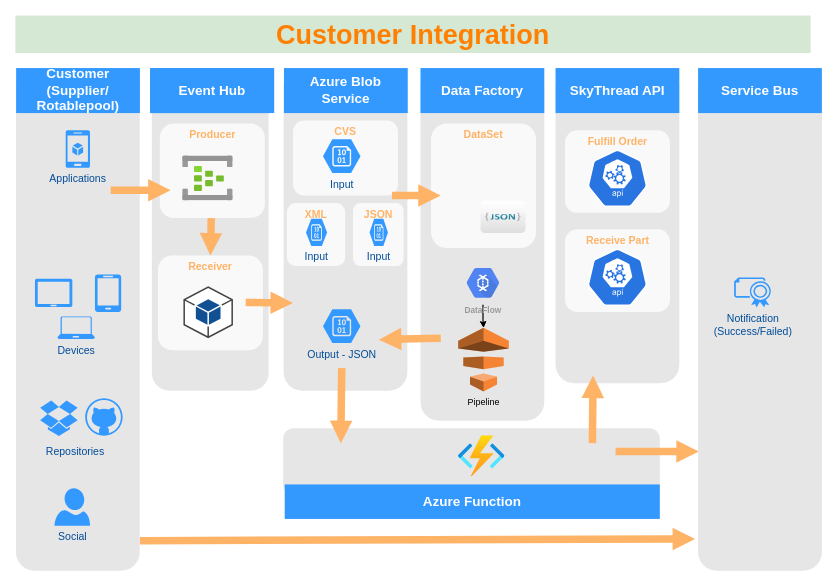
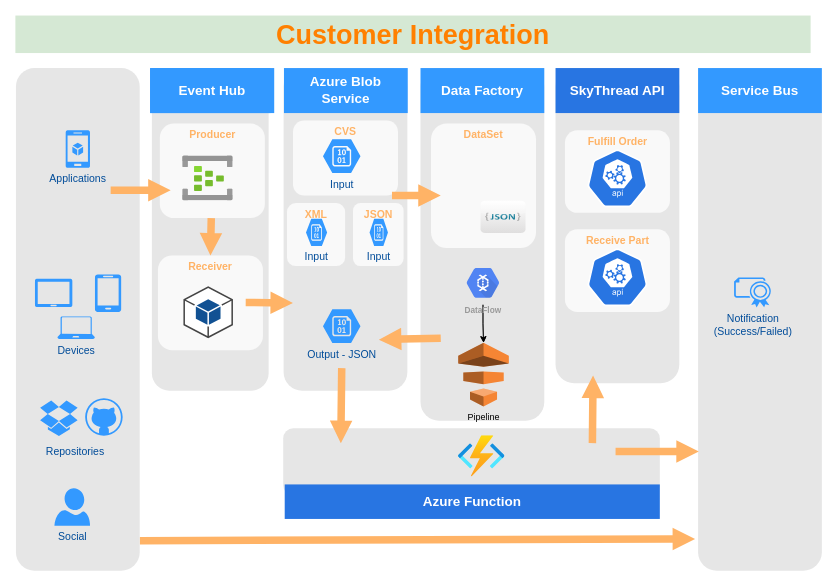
- <mxCell id="7" value="Customer&lt;br&gt;(Supplier/&lt;br&gt;Rotablepool)" style="whiteSpace=wrap;html=1;dashed=1;strokeColor=none;strokeWidth=2;fillColor=#3399FF;fontFamily=Helvetica;fontSize=18;fontColor=#FFFFFF;fontStyle=1" vertex="1" parent="5"><mxGeometry x="0.25" width="165" height="60" as="geometry" /></mxCell>
- <mxCell id="19" value="SkyThread API" style="whiteSpace=wrap;html=1;dashed=1;strokeColor=none;strokeWidth=2;fillColor=#3399FF;fontFamily=Helvetica;fontSize=18;fontColor=#FFFFFF;fontStyle=1" vertex="1" parent="17"><mxGeometry width="165" height="60" as="geometry" /></mxCell>
+ <mxCell id="19" value="SkyThread API" style="whiteSpace=wrap;html=1;dashed=1;strokeColor=none;strokeWidth=2;fillColor=#2875e2;fontFamily=Helvetica;fontSize=18;fontColor=#FFFFFF;fontStyle=1;" vertex="1" parent="17"><mxGeometry width="165" height="60" as="geometry" /></mxCell>
- <mxCell id="43" value="Pipeline" style="outlineConnect=0;dashed=0;verticalLabelPosition=bottom;verticalAlign=top;align=center;html=1;shape=mxgraph.aws3.data_pipeline;fillColor=#F58534;gradientColor=none;" vertex="1" parent="1"><mxGeometry x="610.25" y="436" width="67.5" height="85" as="geometry" /></mxCell>
+ <mxCell id="43" value="Pipeline" style="outlineConnect=0;dashed=0;verticalLabelPosition=bottom;verticalAlign=top;align=center;html=1;shape=mxgraph.aws3.data_pipeline;fillColor=#F58534;gradientColor=none;" vertex="1" parent="1"><mxGeometry x="610.25" y="456" width="67.5" height="85" as="geometry" /></mxCell>
- <mxCell id="4" value="Azure Function" style="whiteSpace=wrap;html=1;dashed=1;strokeColor=none;strokeWidth=2;fillColor=#3399FF;fontFamily=Helvetica;fontSize=18;fontColor=#FFFFFF;fontStyle=1" vertex="1" parent="2"><mxGeometry x="2" y="75" width="500" height="46" as="geometry" /></mxCell>
+ <mxCell id="4" value="Azure Function" style="whiteSpace=wrap;html=1;dashed=1;strokeColor=none;strokeWidth=2;fillColor=#2875e2;fontFamily=Helvetica;fontSize=18;fontColor=#FFFFFF;fontStyle=1;" vertex="1" parent="2"><mxGeometry x="2" y="75" width="500" height="46" as="geometry" /></mxCell>
